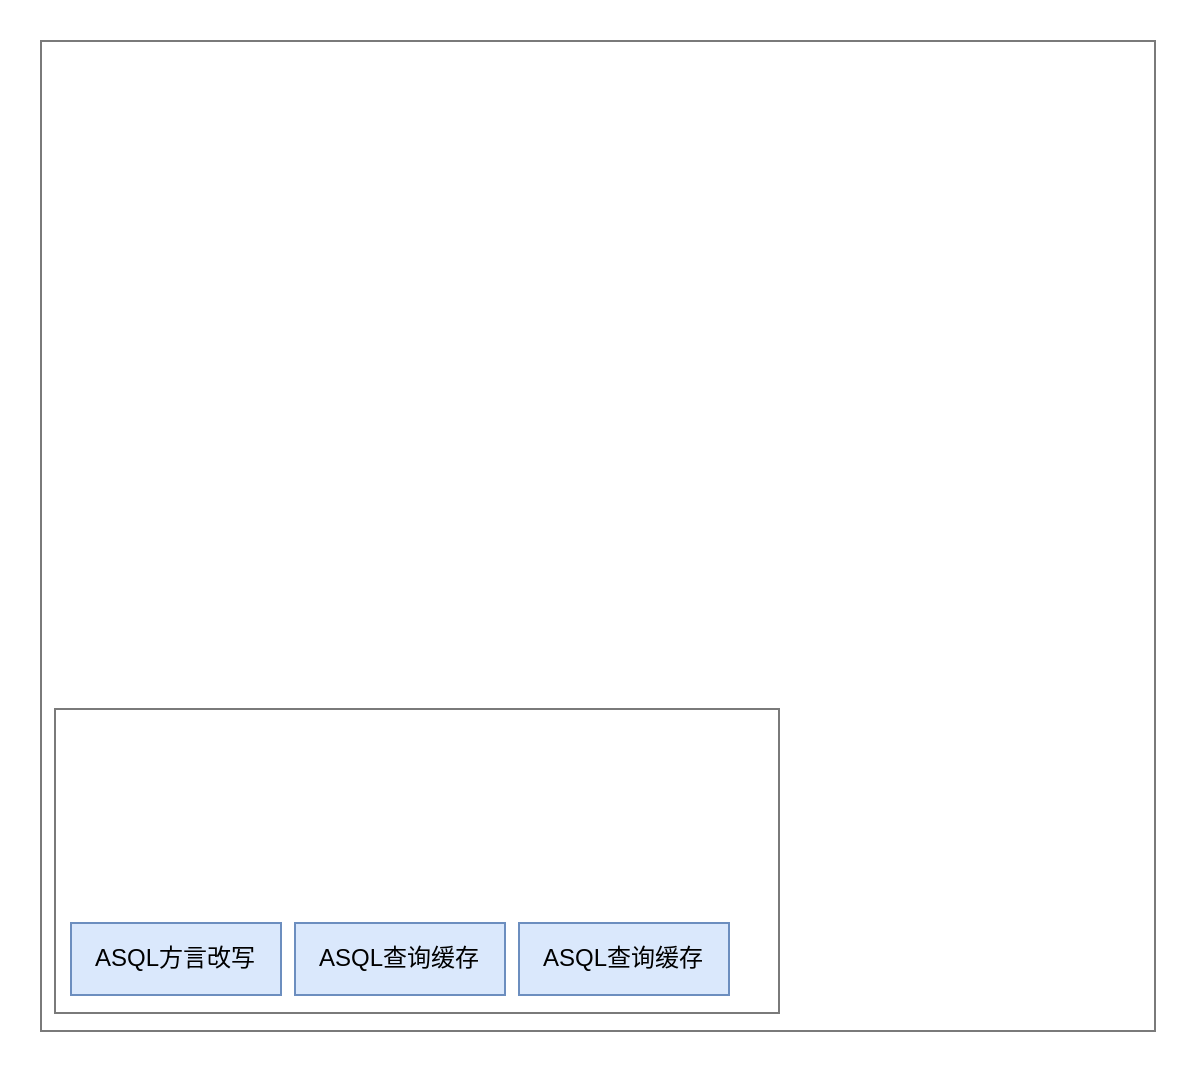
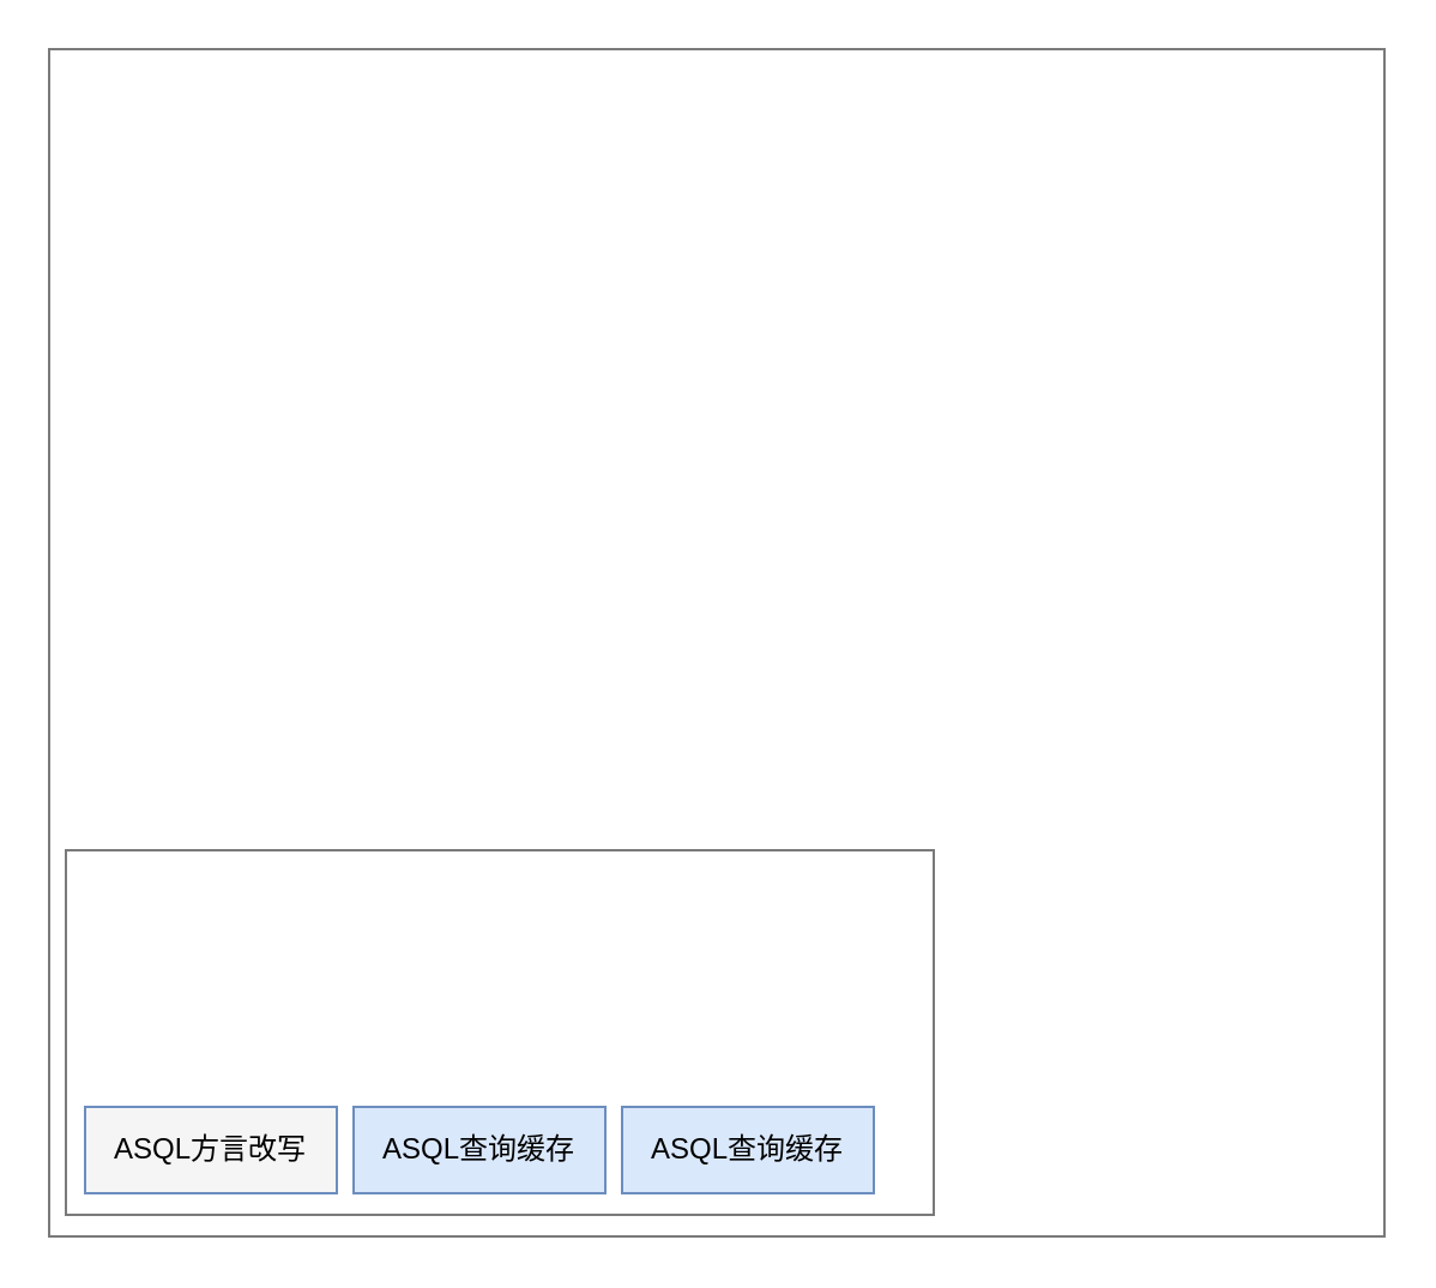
- <mxCell id="4" value="ASQL方言改写" style="rounded=0;whiteSpace=wrap;html=1;strokeColor=#6c8ebf;fillColor=#dae8fc;" vertex="1" parent="1"><mxGeometry x="35" y="461" width="105" height="36" as="geometry" /></mxCell>
+ <mxCell id="4" value="ASQL方言改写" style="rounded=0;whiteSpace=wrap;html=1;strokeColor=#6c8ebf;fillColor=#f5f5f5;" vertex="1" parent="1"><mxGeometry x="35" y="461" width="105" height="36" as="geometry" /></mxCell>
